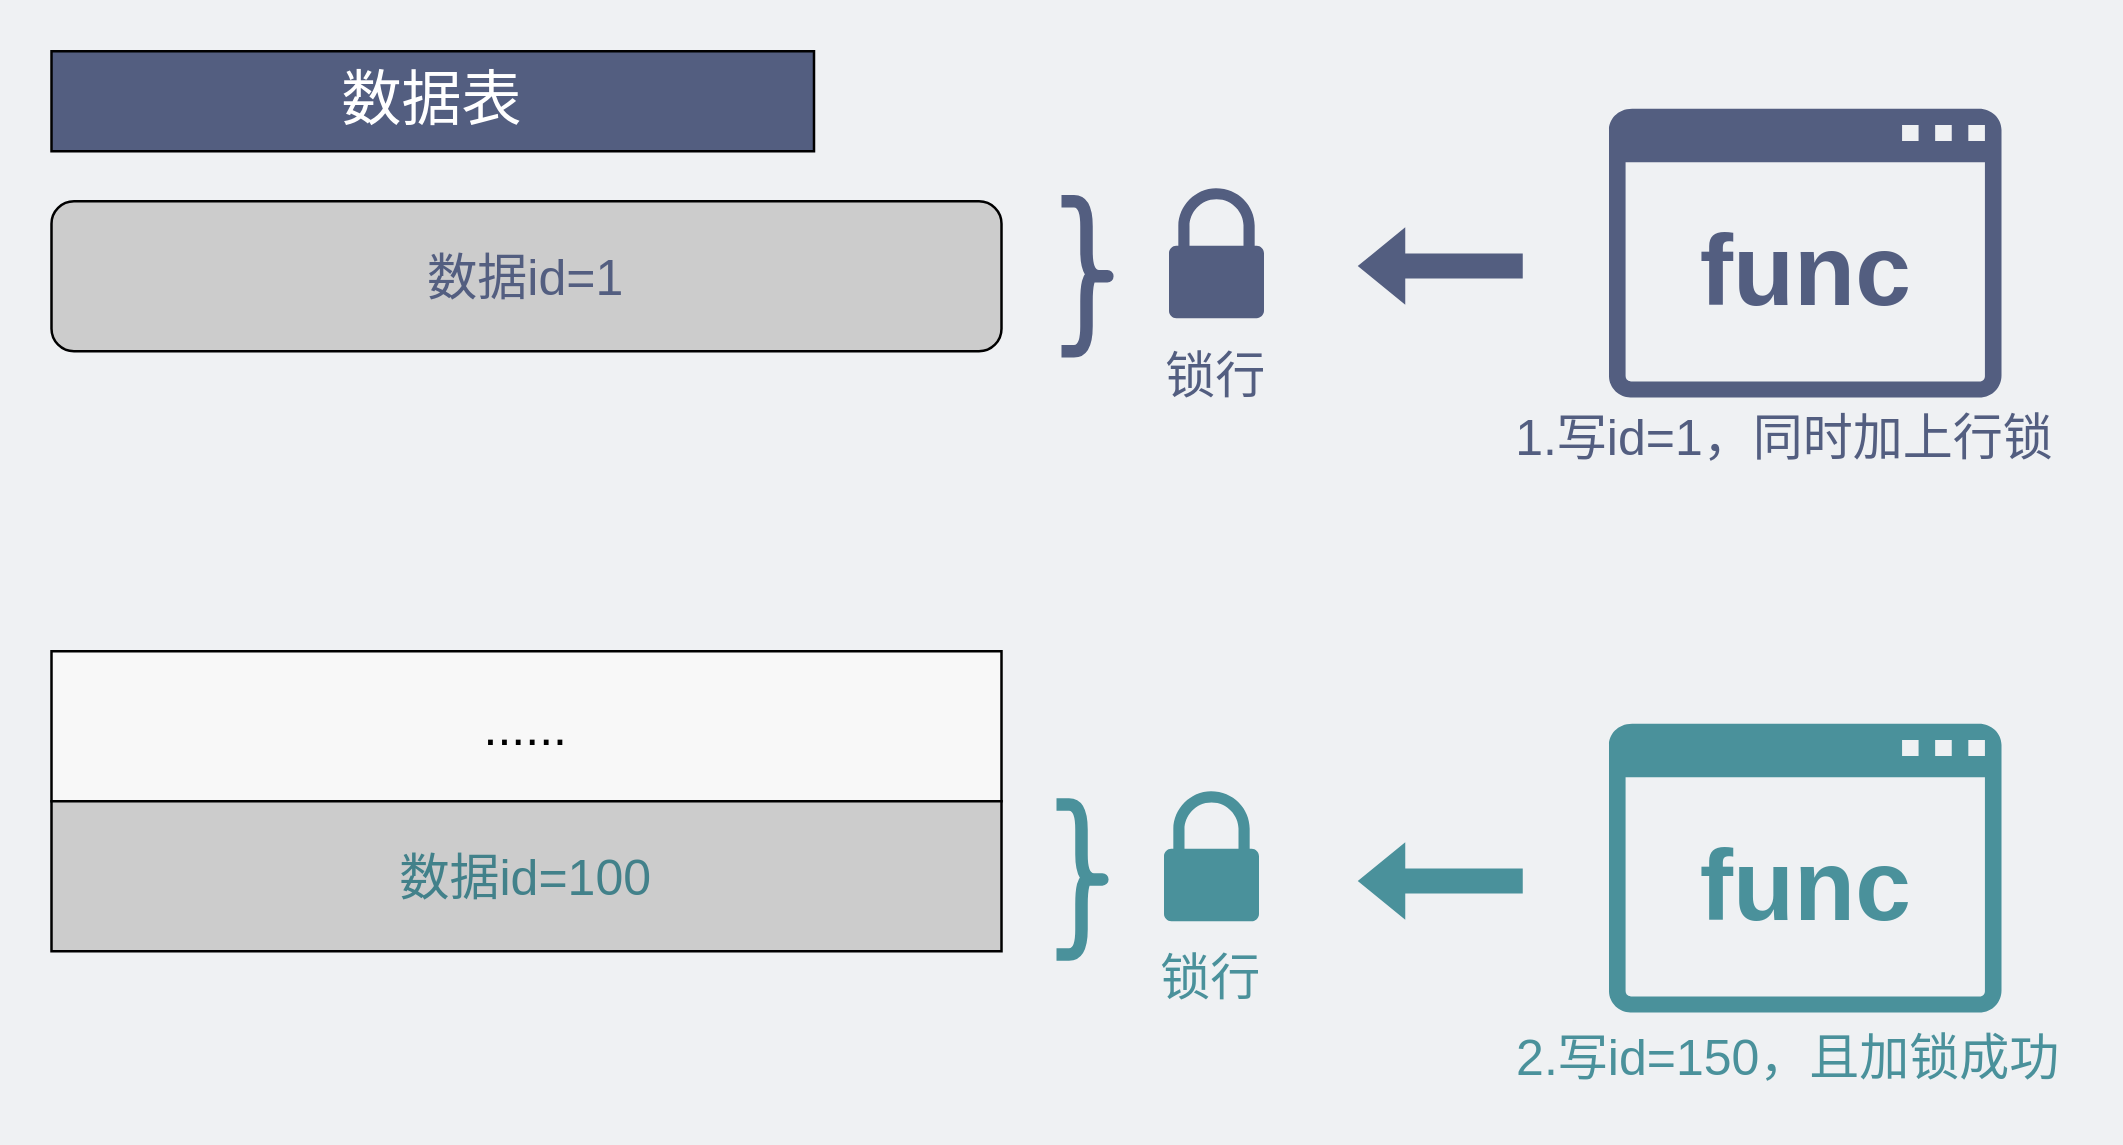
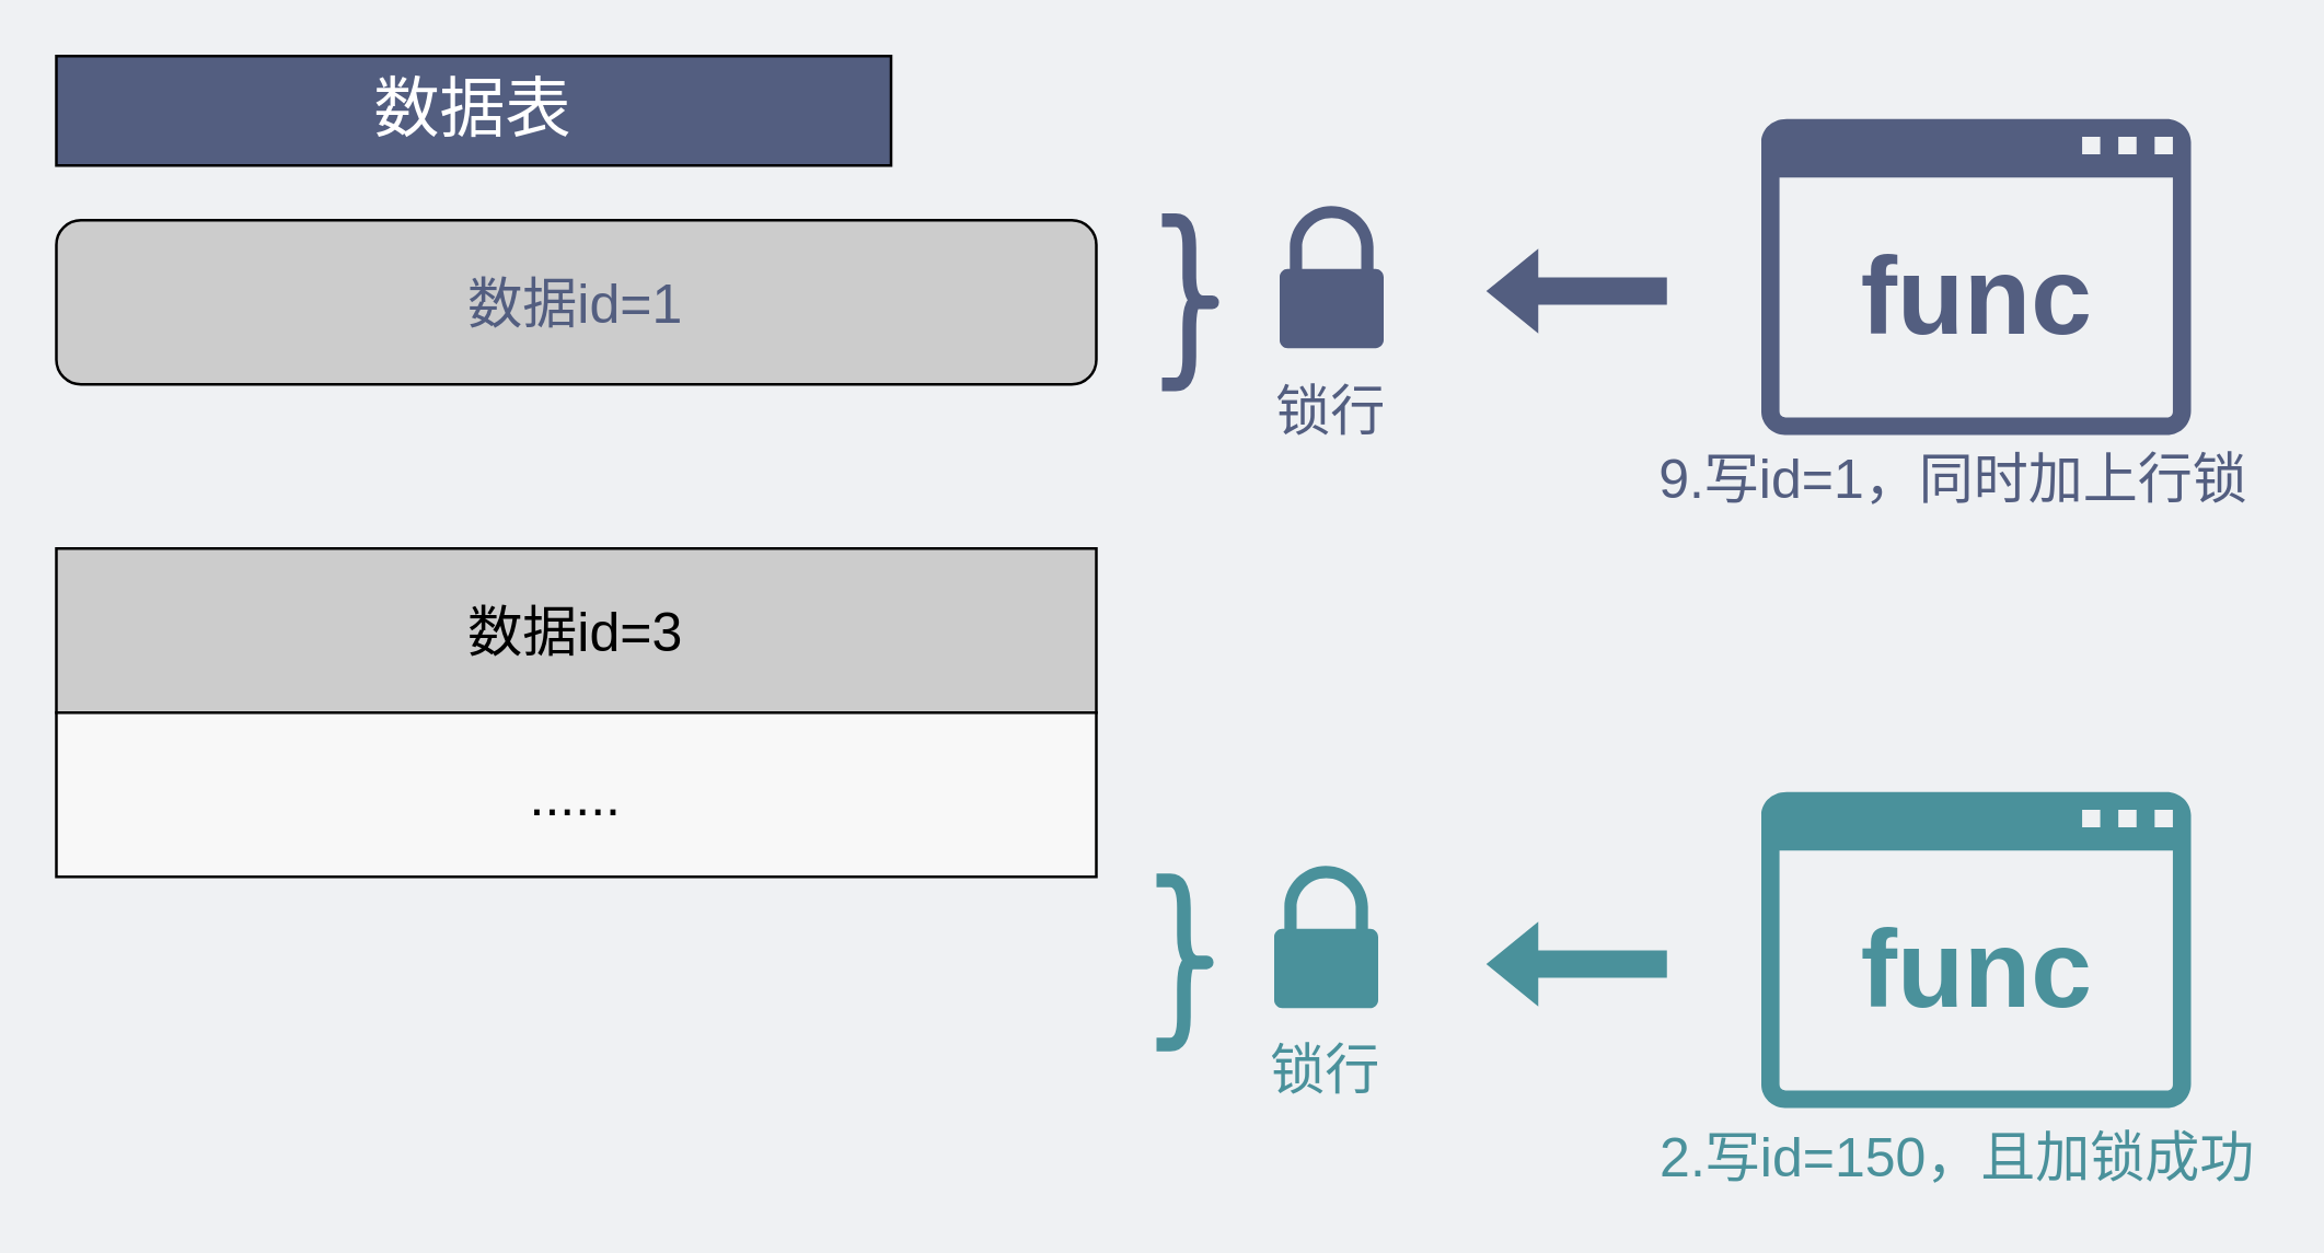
- <mxCell id="15" value="&lt;font style=&quot;font-size: 20px&quot;&gt;1.写id=1，同时加上行锁&lt;/font&gt;" style="text;html=1;strokeColor=none;fillColor=none;align=center;verticalAlign=middle;whiteSpace=wrap;rounded=0;fontSize=40;fontColor=#535E80;" parent="1" vertex="1"><mxGeometry x="603" y="138.5" width="221" height="57" as="geometry" /></mxCell>
+ <mxCell id="15" value="&lt;font style=&quot;font-size: 20px&quot;&gt;9.写id=1，同时加上行锁&lt;/font&gt;" style="text;html=1;strokeColor=none;fillColor=none;align=center;verticalAlign=middle;whiteSpace=wrap;rounded=0;fontSize=40;fontColor=#535E80;" parent="1" vertex="1"><mxGeometry x="603" y="138.5" width="221" height="57" as="geometry" /></mxCell>
+ <mxCell id="4" value="数据id=3" style="rounded=0;whiteSpace=wrap;html=1;fillColor=#CCCCCC;gradientColor=none;fontSize=20;" parent="1" vertex="1"><mxGeometry x="20" y="200" width="380" height="60" as="geometry" /></mxCell>
- <mxCell id="6" value="&lt;font color=&quot;#42818a&quot;&gt;数据id=100&lt;/font&gt;" style="rounded=0;whiteSpace=wrap;html=1;fillColor=#CCCCCC;gradientColor=none;fontSize=20;" parent="1" vertex="1"><mxGeometry x="20" y="320" width="380" height="60" as="geometry" /></mxCell>
